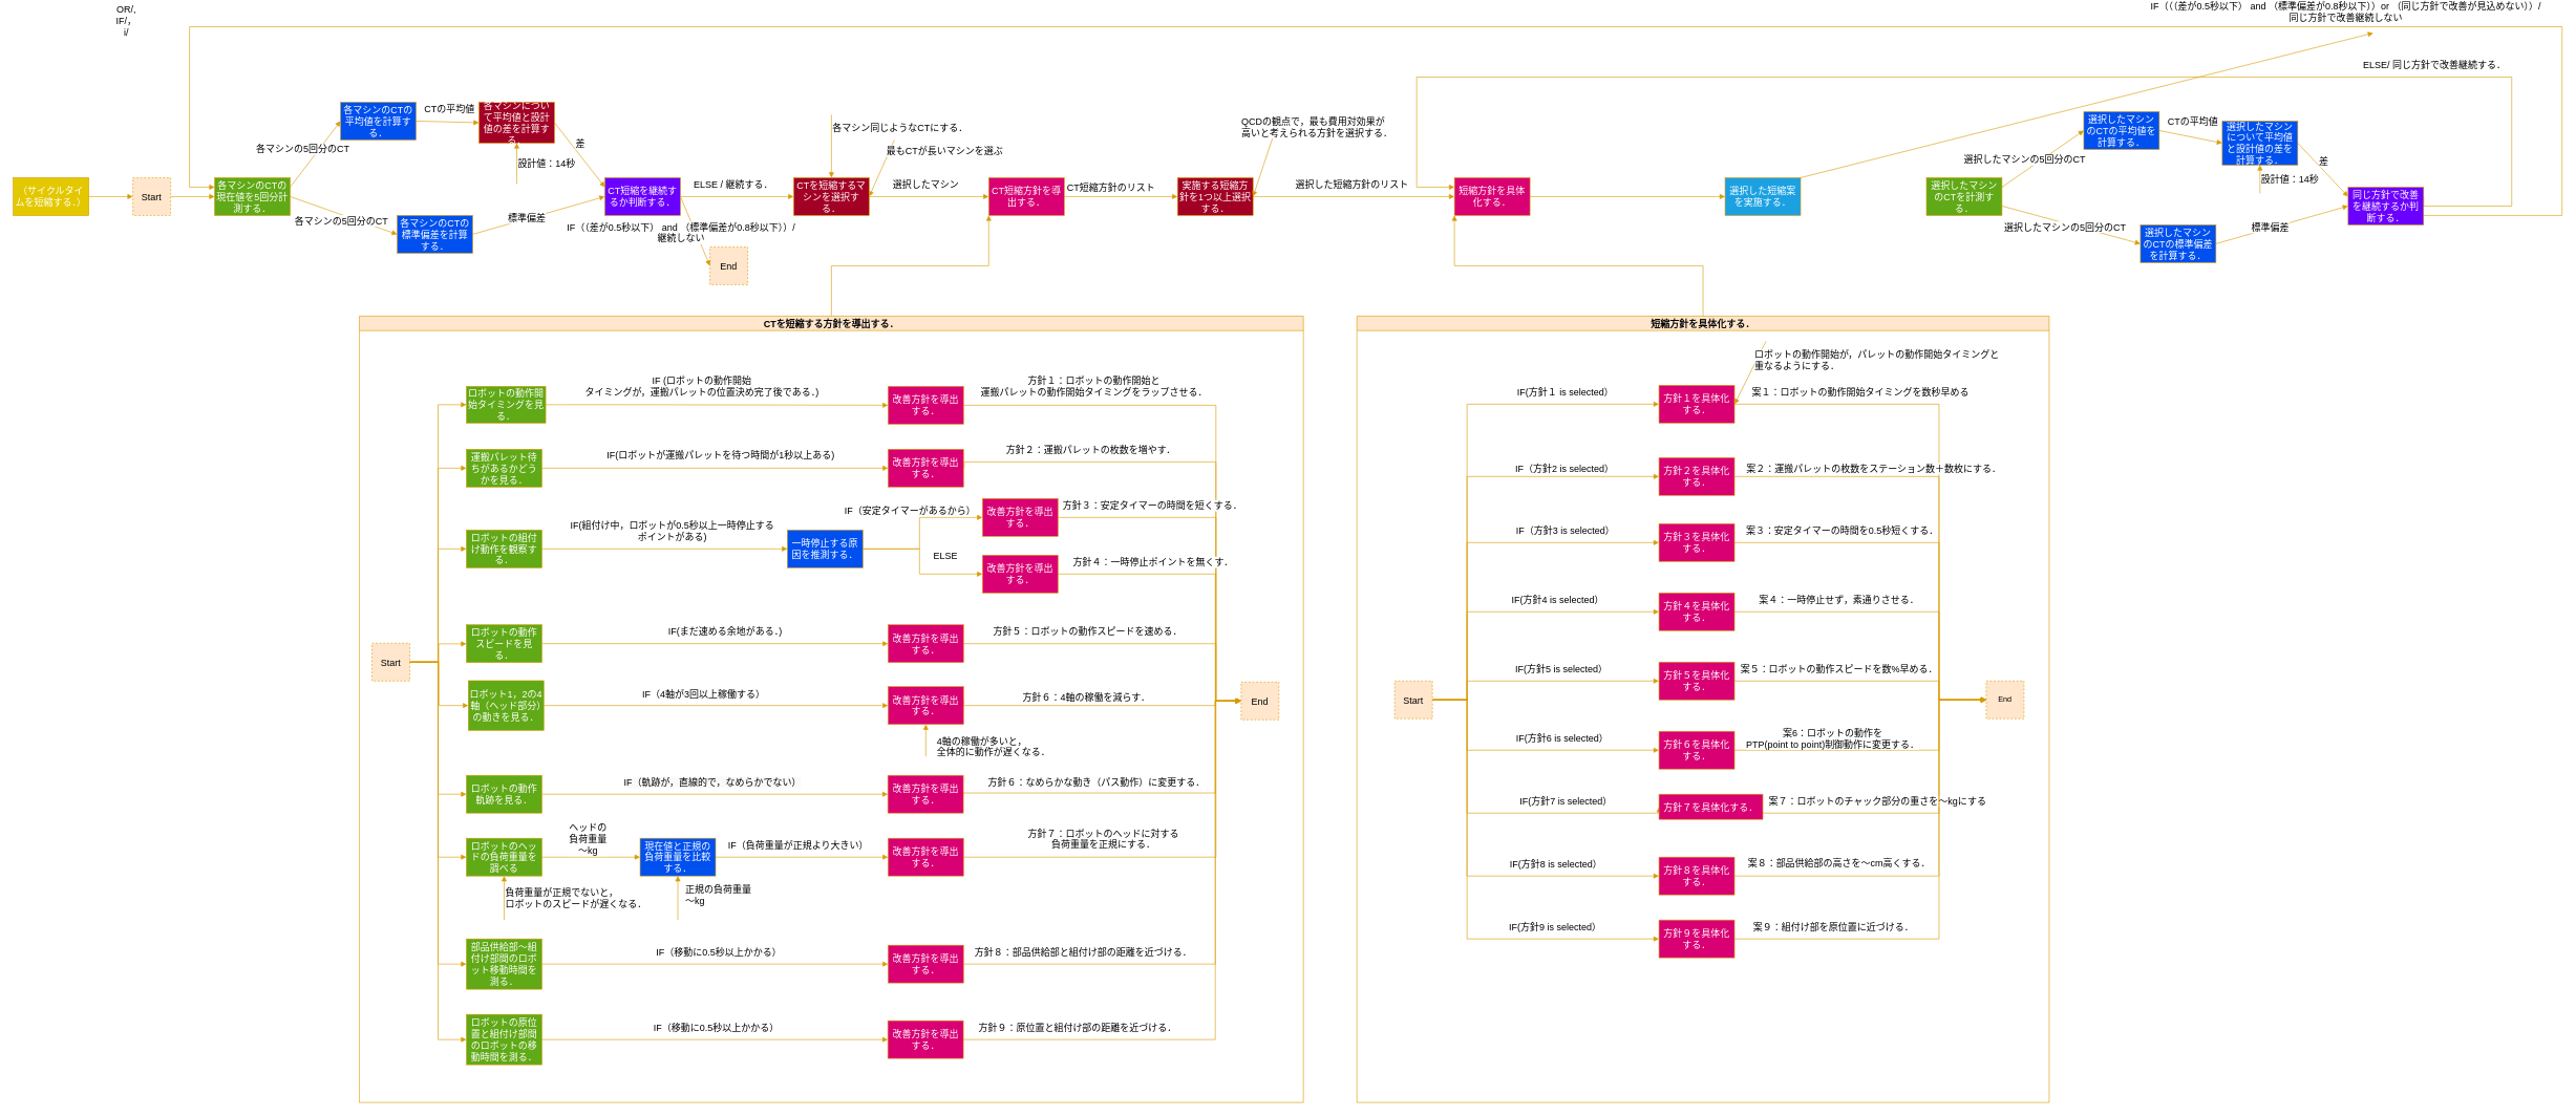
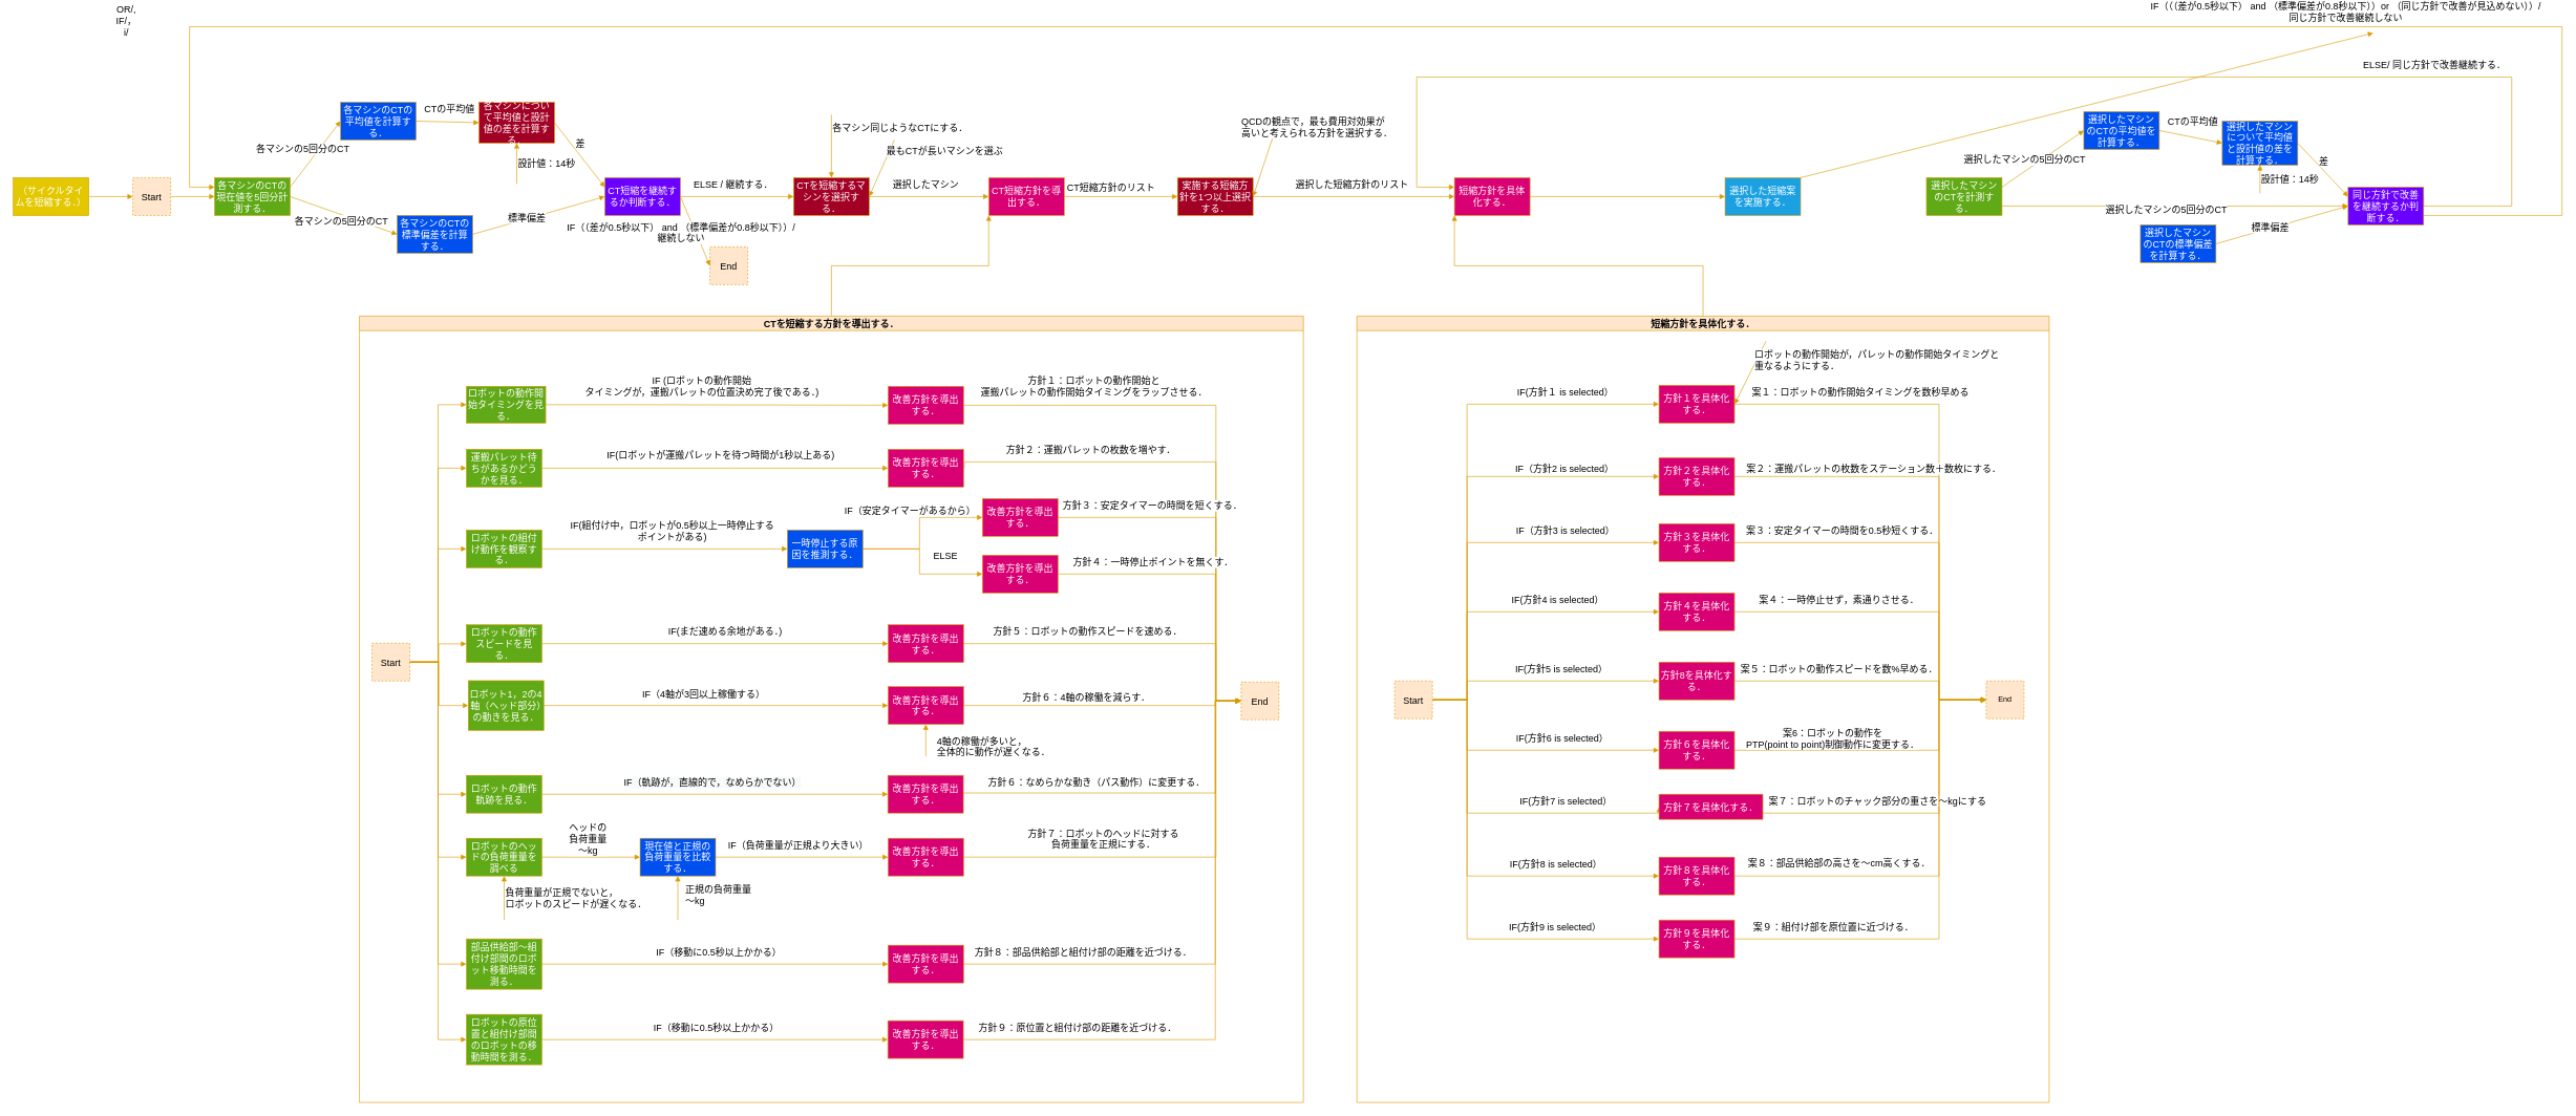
- <mxCell id="185" value="&lt;span style=&quot;font-size: 15px&quot;&gt;選択したマシンの5回分のCT&lt;br style=&quot;font-size: 15px&quot;&gt;&lt;/span&gt;" style="html=1;verticalAlign=bottom;endArrow=block;pd3layer=topic;pd3type=arrow;fillColor=#ffe6cc;strokeColor=#d79b00;exitX=1;exitY=0.75;exitDx=0;exitDy=0;entryX=0;entryY=0.5;entryDx=0;entryDy=0;fontSize=15;" edge="1" parent="1" source="174" target="188"><mxGeometry x="-0.05" y="-17" width="100" relative="1" as="geometry"><mxPoint x="3230" y="325" as="sourcePoint" /><mxPoint x="3410" y="375" as="targetPoint" /><mxPoint as="offset" /></mxGeometry></mxCell>
+ <mxCell id="185" value="&lt;span style=&quot;font-size: 15px&quot;&gt;選択したマシンの5回分のCT&lt;br style=&quot;font-size: 15px&quot;&gt;&lt;/span&gt;" style="html=1;verticalAlign=bottom;endArrow=block;pd3layer=topic;pd3type=arrow;fillColor=#ffe6cc;strokeColor=#d79b00;exitX=1;exitY=0.75;exitDx=0;exitDy=0;fontSize=15;" edge="1" parent="1" source="174" target="183"><mxGeometry x="-0.05" y="-17" width="100" relative="1" as="geometry"><mxPoint x="3230" y="325" as="sourcePoint" /><mxPoint x="3410" y="375" as="targetPoint" /><mxPoint as="offset" /></mxGeometry></mxCell>
- <mxCell id="156" value="方針５を具体化する．" style="rounded=0;whiteSpace=wrap;html=1;pd3layer=topic;pd3type=action;fillColor=#d80073;strokeColor=#d79b00;fontSize=15;fontFamily=Helvetica;fontColor=#ffffff;align=center;verticalAlign=middle;pd3action=ECLS;" vertex="1" parent="120"><mxGeometry x="480" y="550" width="120" height="60" as="geometry" /></mxCell>
+ <mxCell id="156" value="方針8を具体化する．" style="rounded=0;whiteSpace=wrap;html=1;pd3layer=topic;pd3type=action;fillColor=#d80073;strokeColor=#d79b00;fontSize=15;fontFamily=Helvetica;fontColor=#ffffff;align=center;verticalAlign=middle;pd3action=ECLS;" vertex="1" parent="120"><mxGeometry x="480" y="550" width="120" height="60" as="geometry" /></mxCell>
